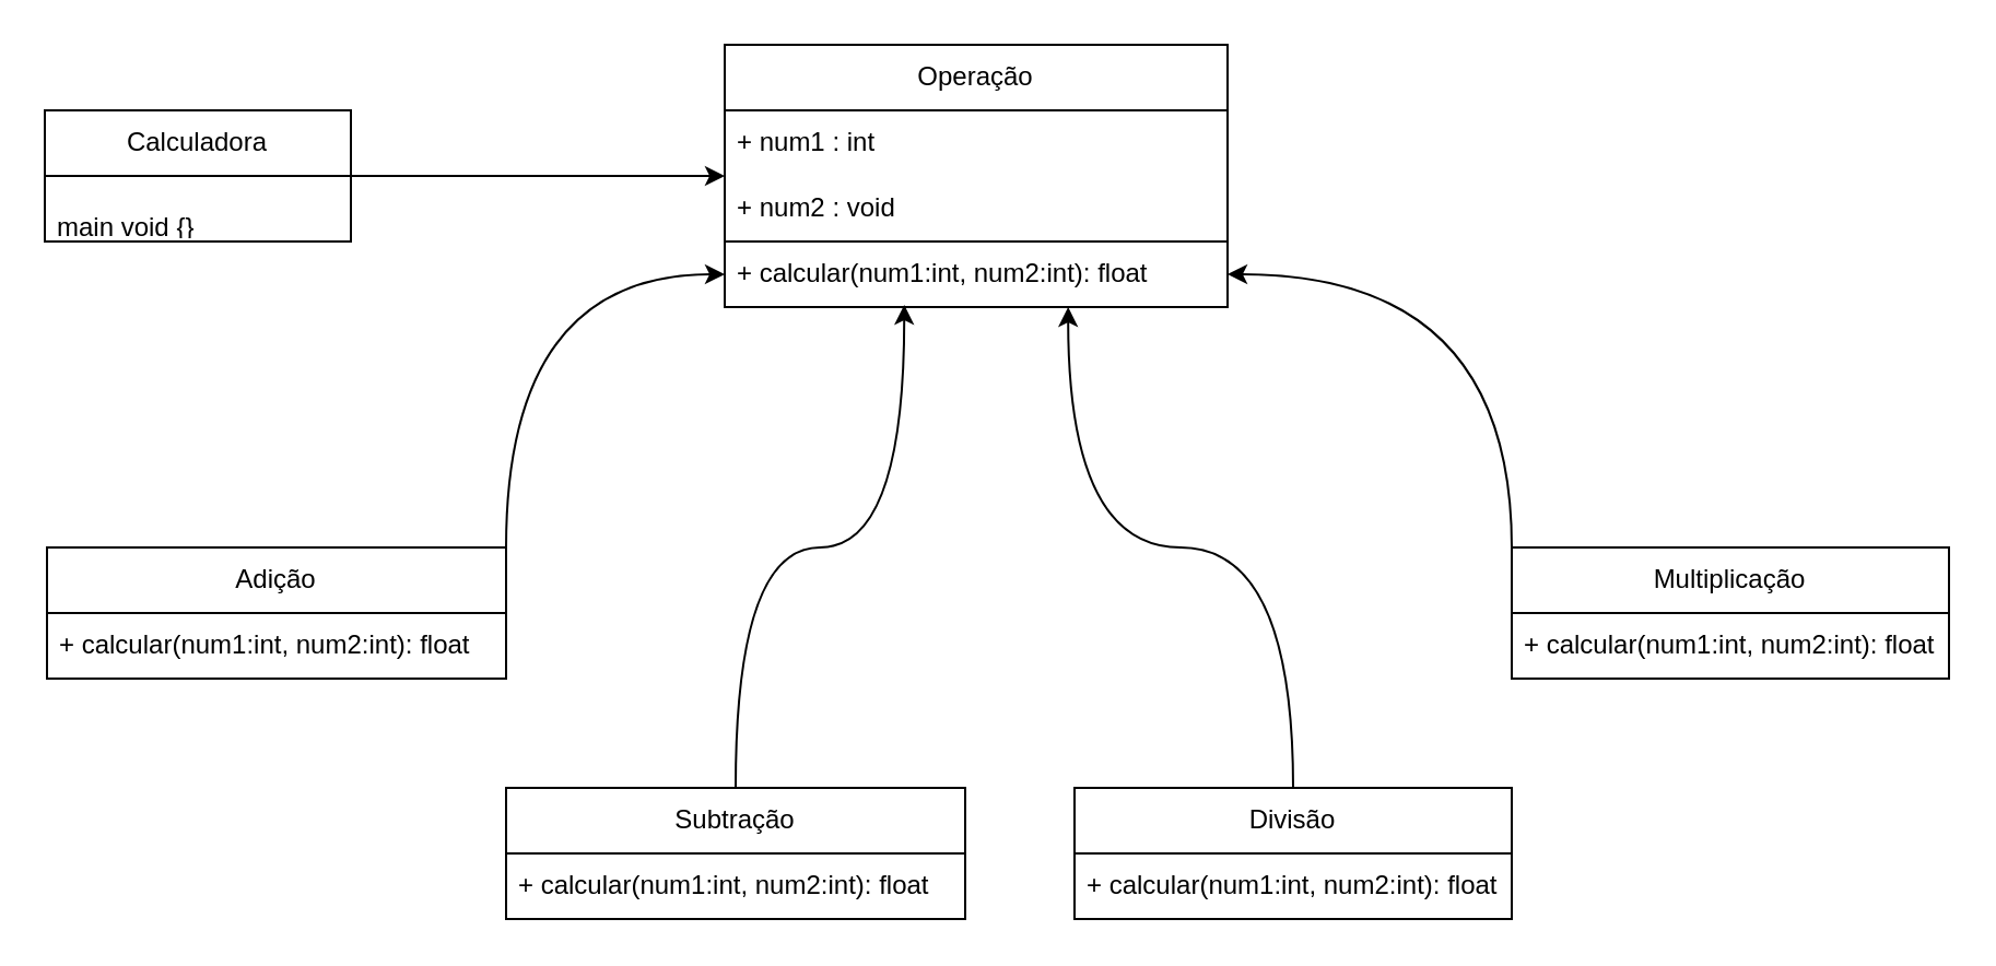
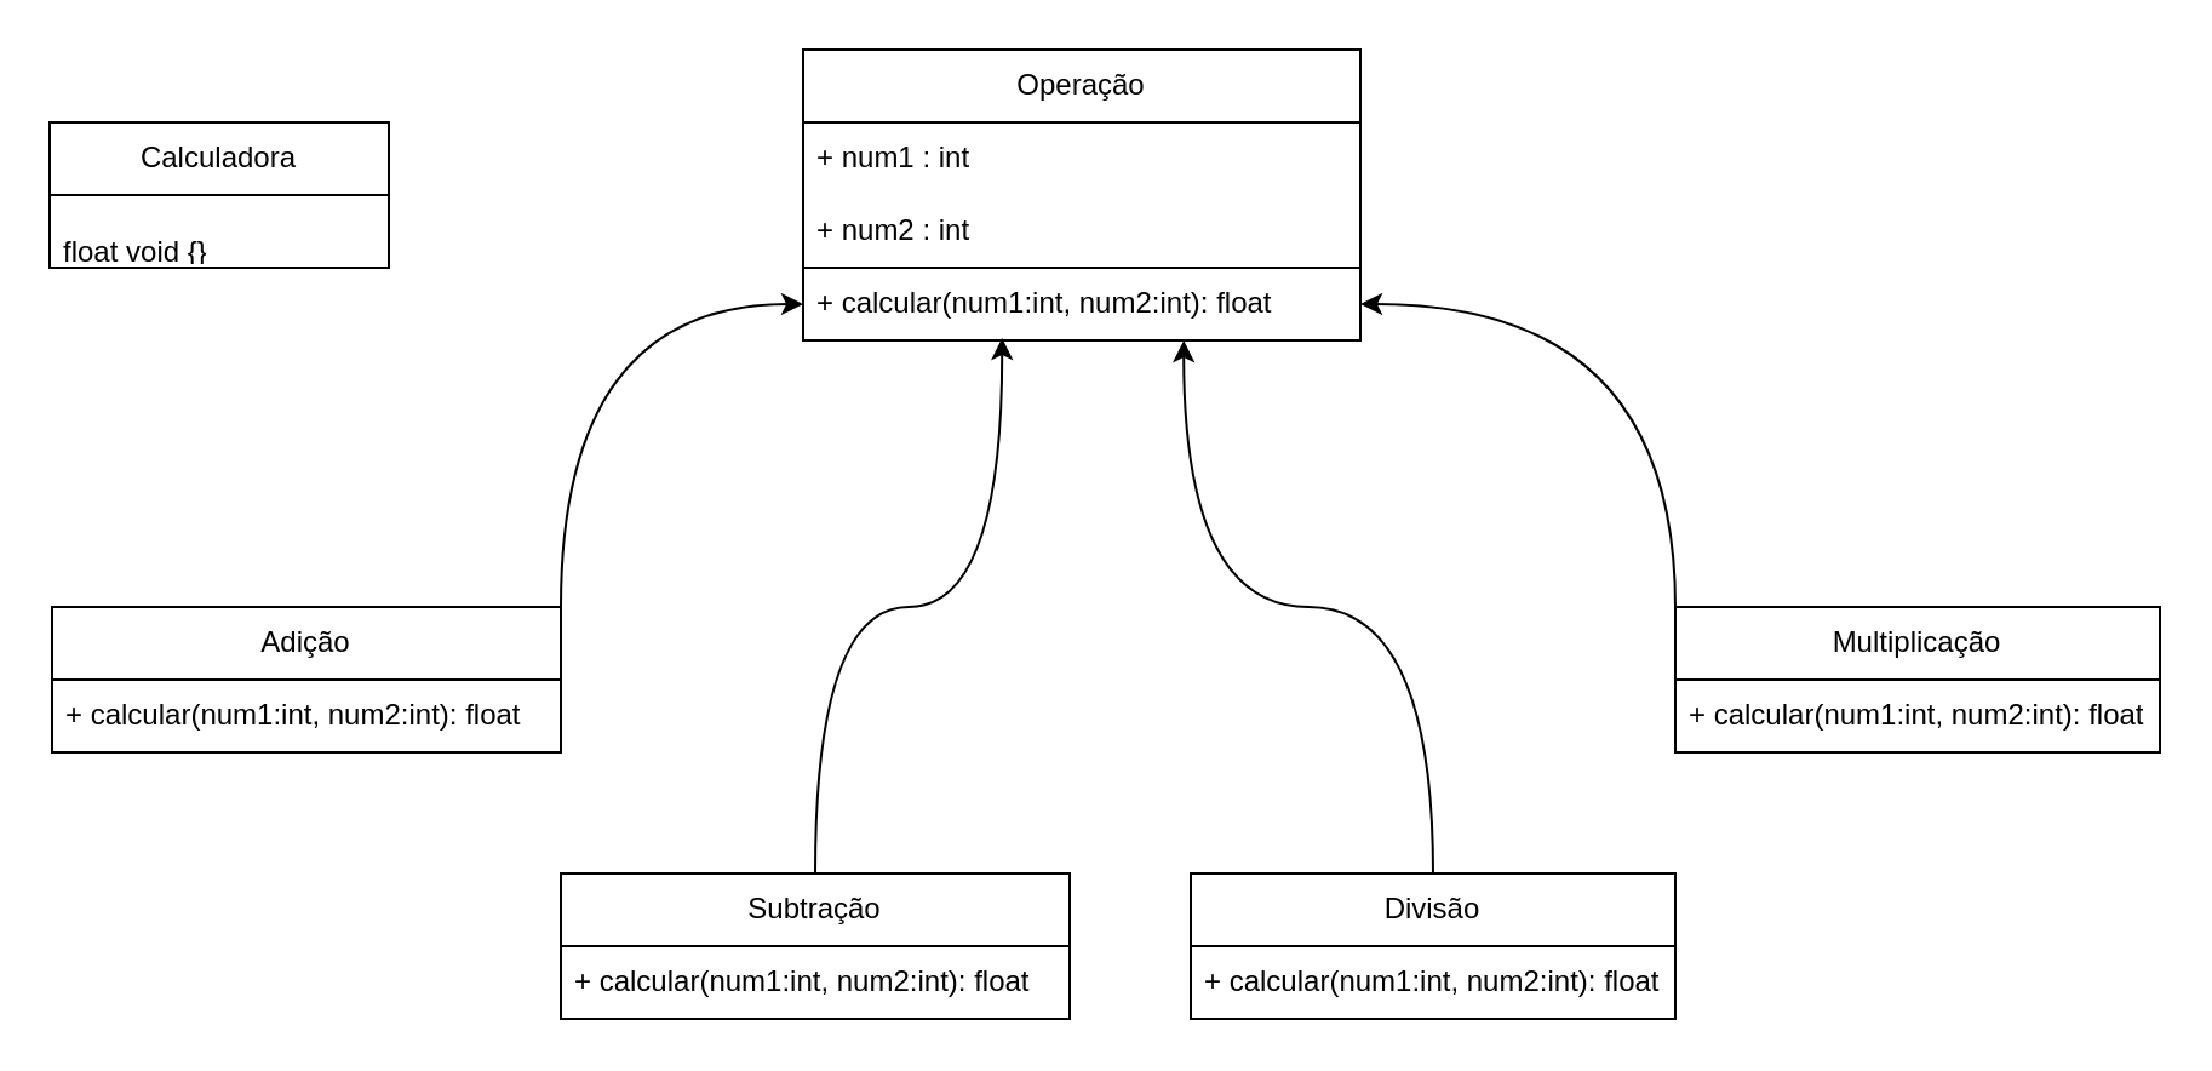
- <mxCell id="2" style="edgeStyle=orthogonalEdgeStyle;rounded=0;orthogonalLoop=1;jettySize=auto;html=1;exitX=1;exitY=0.5;exitDx=0;exitDy=0;" parent="1" source="3" target="5" edge="1"><mxGeometry relative="1" as="geometry"><mxPoint x="231" y="80" as="targetPoint" /></mxGeometry></mxCell>
- <mxCell id="4" value="&lt;br&gt;main void {}" style="text;strokeColor=none;fillColor=none;align=left;verticalAlign=middle;spacingLeft=4;spacingRight=4;overflow=hidden;points=[[0,0.5],[1,0.5]];portConstraint=eastwest;rotatable=0;whiteSpace=wrap;html=1;" parent="3" vertex="1"><mxGeometry y="30" width="140" height="30" as="geometry" /></mxCell>
+ <mxCell id="4" value="&lt;br&gt;float void {}" style="text;strokeColor=none;fillColor=none;align=left;verticalAlign=middle;spacingLeft=4;spacingRight=4;overflow=hidden;points=[[0,0.5],[1,0.5]];portConstraint=eastwest;rotatable=0;whiteSpace=wrap;html=1;" parent="3" vertex="1"><mxGeometry y="30" width="140" height="30" as="geometry" /></mxCell>
- <mxCell id="7" value="+ num2 : void" style="text;strokeColor=none;fillColor=none;align=left;verticalAlign=middle;spacingLeft=4;spacingRight=4;overflow=hidden;points=[[0,0.5],[1,0.5]];portConstraint=eastwest;rotatable=0;whiteSpace=wrap;html=1;" parent="5" vertex="1"><mxGeometry y="60" width="230" height="30" as="geometry" /></mxCell>
+ <mxCell id="7" value="+ num2 : int" style="text;strokeColor=none;fillColor=none;align=left;verticalAlign=middle;spacingLeft=4;spacingRight=4;overflow=hidden;points=[[0,0.5],[1,0.5]];portConstraint=eastwest;rotatable=0;whiteSpace=wrap;html=1;" parent="5" vertex="1"><mxGeometry y="60" width="230" height="30" as="geometry" /></mxCell>
